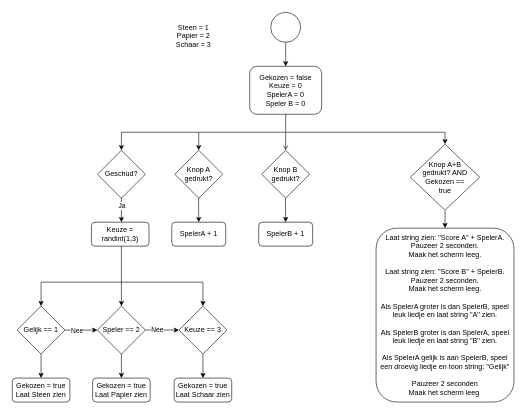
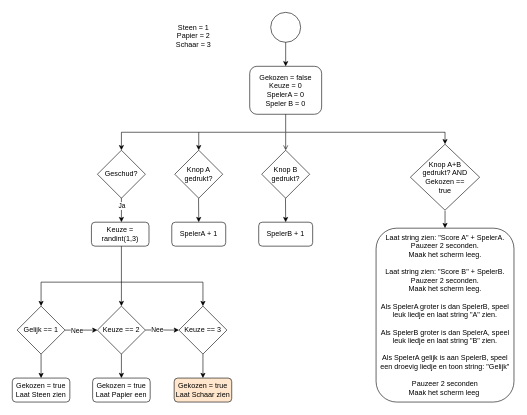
- <mxCell id="29" value="Speler == 2" style="rhombus;whiteSpace=wrap;html=1;" vertex="1" parent="1"><mxGeometry x="162" y="510" width="80" height="80" as="geometry" /></mxCell>
+ <mxCell id="29" value="Keuze == 2" style="rhombus;whiteSpace=wrap;html=1;" vertex="1" parent="1"><mxGeometry x="162" y="510" width="80" height="80" as="geometry" /></mxCell>
- <mxCell id="41" value="Gekozen = true&lt;br&gt;Laat Papier zien" style="rounded=1;whiteSpace=wrap;html=1;direction=east;" vertex="1" parent="1"><mxGeometry x="154" y="630" width="96" height="40" as="geometry" /></mxCell>
+ <mxCell id="41" value="Gekozen = true&lt;br&gt;Laat Papier een" style="rounded=1;whiteSpace=wrap;html=1;direction=east;" vertex="1" parent="1"><mxGeometry x="154" y="630" width="96" height="40" as="geometry" /></mxCell>
- <mxCell id="43" value="Gekozen = true&lt;br&gt;Laat Schaar zien" style="rounded=1;whiteSpace=wrap;html=1;direction=east;" vertex="1" parent="1"><mxGeometry x="290" y="630" width="96" height="40" as="geometry" /></mxCell>
+ <mxCell id="43" value="Gekozen = true&lt;br&gt;Laat Schaar zien" style="rounded=1;whiteSpace=wrap;html=1;direction=east;fillColor=#ffe6cc;" vertex="1" parent="1"><mxGeometry x="290" y="630" width="96" height="40" as="geometry" /></mxCell>
